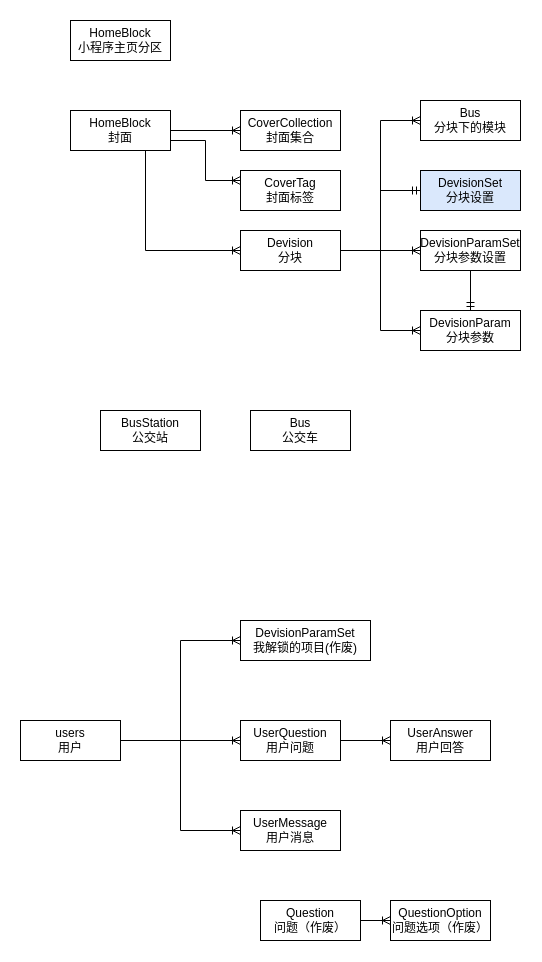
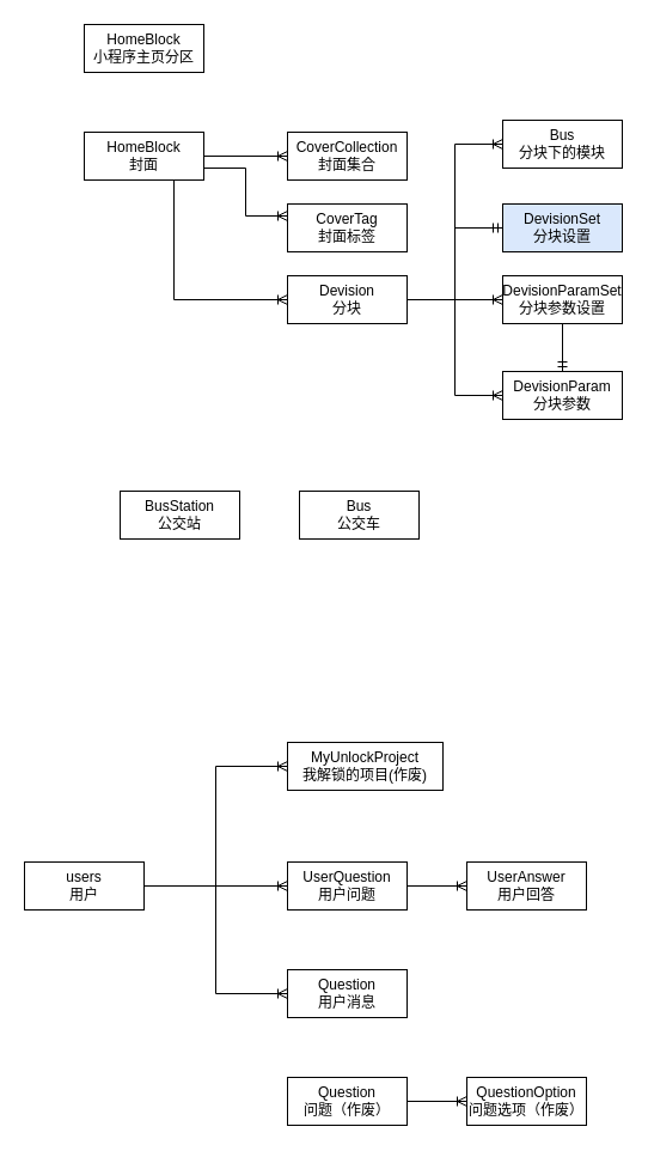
- <mxCell id="19" value="DevisionParamSet&lt;br&gt;我解锁的项目(作废)" style="whiteSpace=wrap;html=1;align=center;" vertex="1" parent="1"><mxGeometry x="240" y="620" width="130" height="40" as="geometry" /></mxCell>
+ <mxCell id="19" value="MyUnlockProject&lt;br&gt;我解锁的项目(作废)" style="whiteSpace=wrap;html=1;align=center;" vertex="1" parent="1"><mxGeometry x="240" y="620" width="130" height="40" as="geometry" /></mxCell>
- <mxCell id="25" value="UserMessage&lt;br&gt;用户消息" style="whiteSpace=wrap;html=1;align=center;" vertex="1" parent="1"><mxGeometry x="240" y="810" width="100" height="40" as="geometry" /></mxCell>
+ <mxCell id="25" value="Question&lt;br&gt;用户消息" style="whiteSpace=wrap;html=1;align=center;" vertex="1" parent="1"><mxGeometry x="240" y="810" width="100" height="40" as="geometry" /></mxCell>
- <mxCell id="22" value="Question&lt;br&gt;问题（作废）" style="whiteSpace=wrap;html=1;align=center;" vertex="1" parent="1"><mxGeometry x="260" y="900" width="100" height="40" as="geometry" /></mxCell>
+ <mxCell id="22" value="Question&lt;br&gt;问题（作废）" style="whiteSpace=wrap;html=1;align=center;" vertex="1" parent="1"><mxGeometry x="240" y="900" width="100" height="40" as="geometry" /></mxCell>
